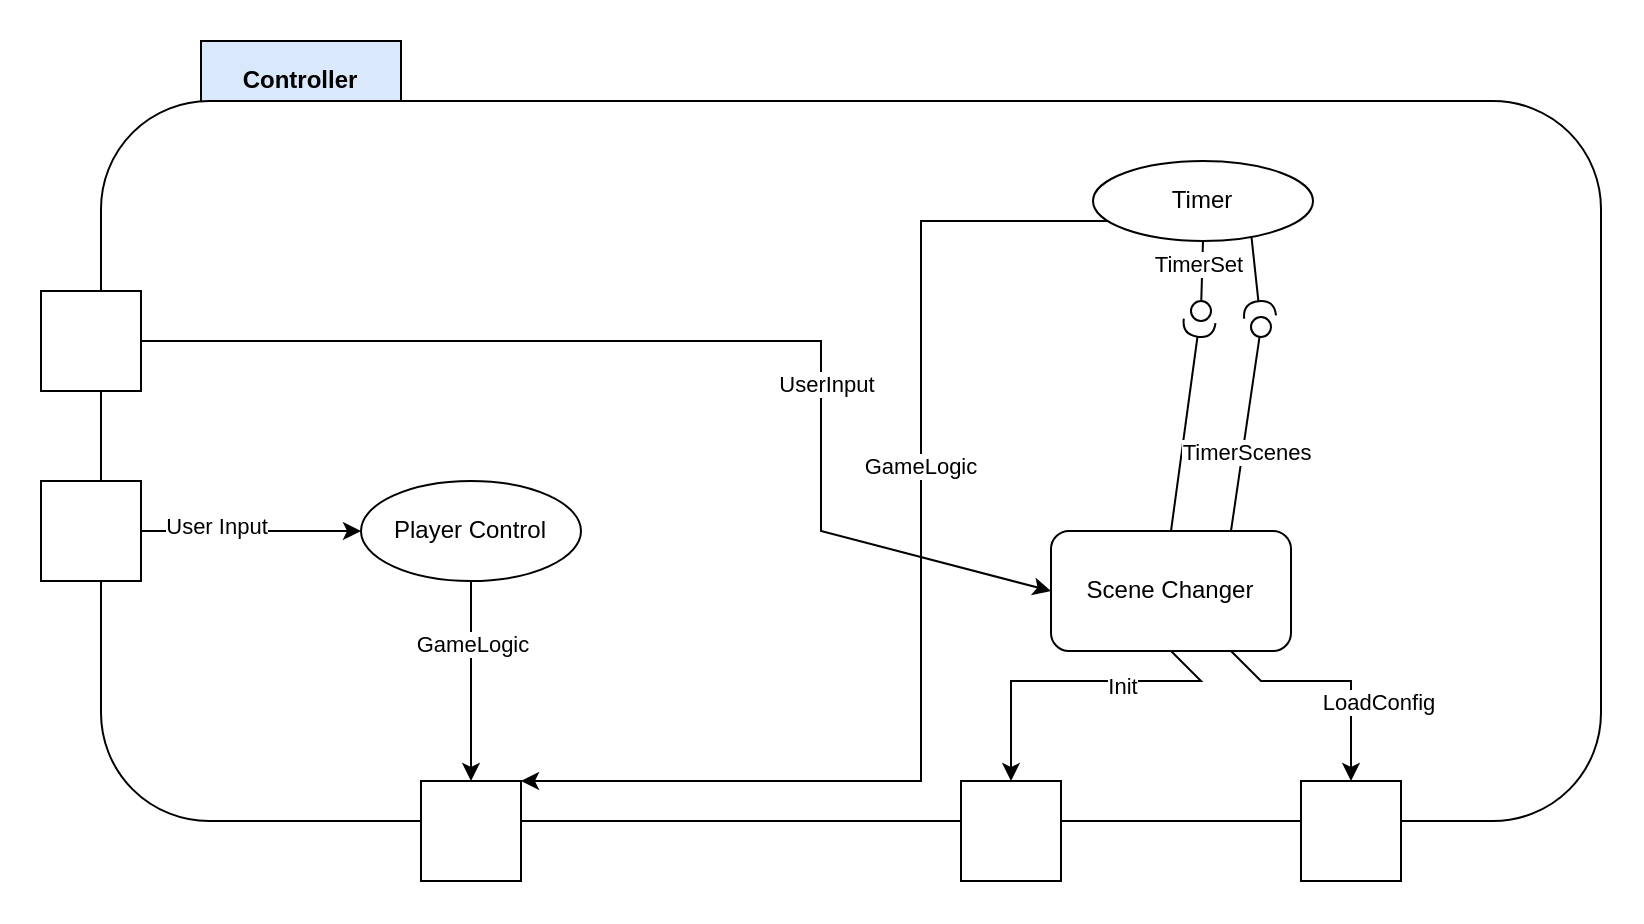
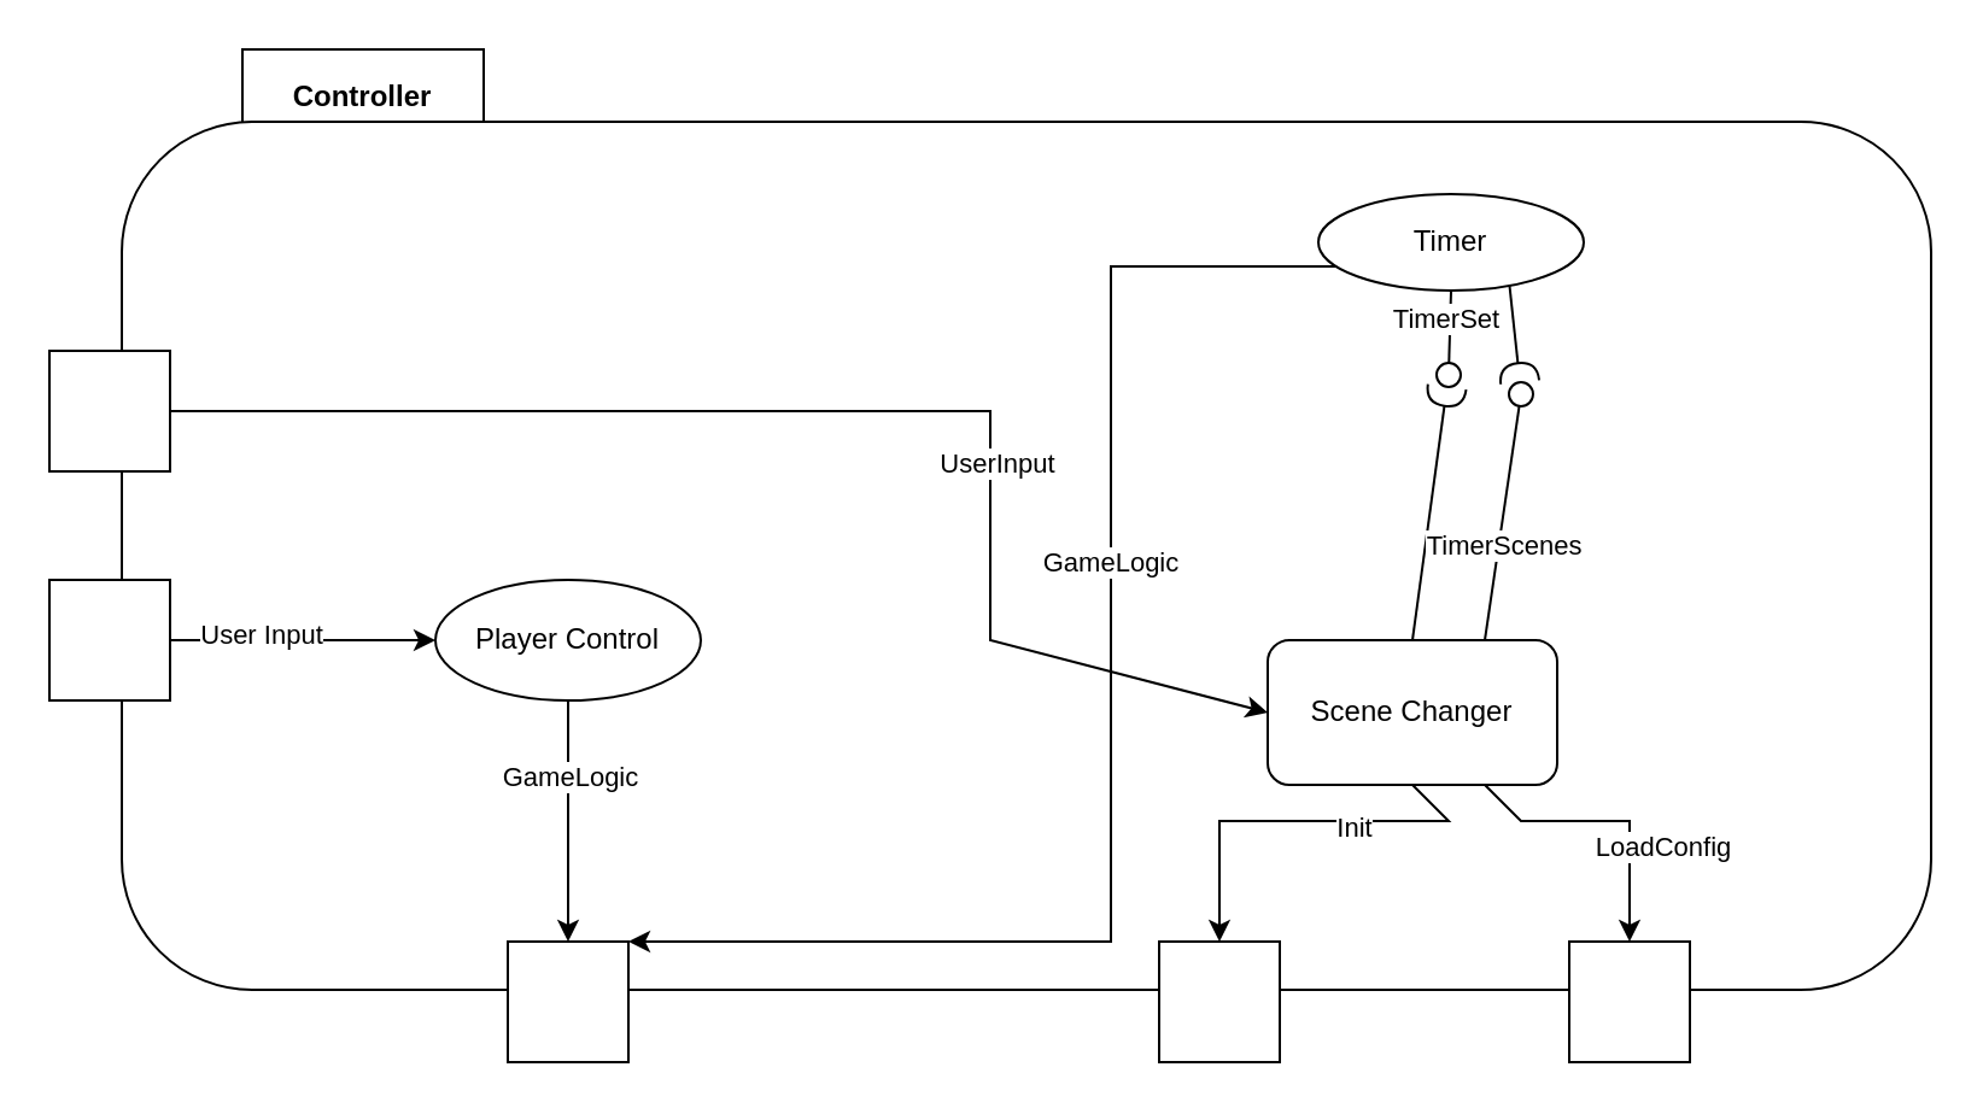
- <mxCell id="2" value="&lt;b&gt;Controller&lt;/b&gt;" style="rounded=0;whiteSpace=wrap;html=1;fillColor=#dae8fc;" parent="1" vertex="1"><mxGeometry x="100" y="20" width="100" height="40" as="geometry" /></mxCell>
+ <mxCell id="2" value="&lt;b&gt;Controller&lt;/b&gt;" style="rounded=0;whiteSpace=wrap;html=1;" parent="1" vertex="1"><mxGeometry x="100" y="20" width="100" height="40" as="geometry" /></mxCell>
